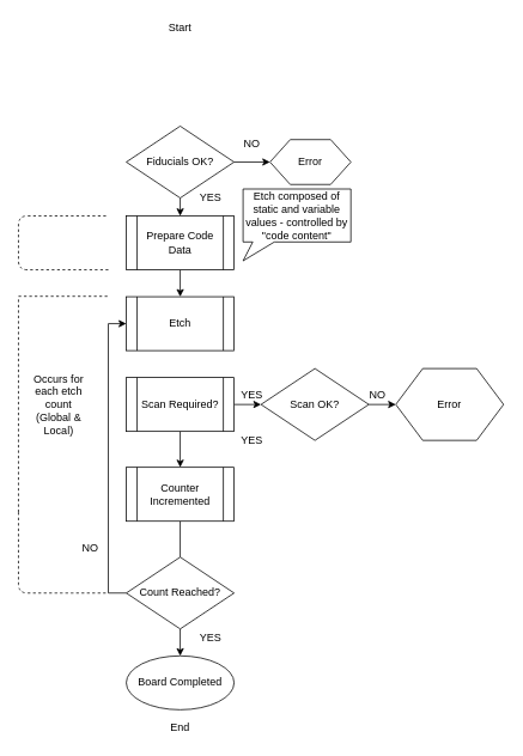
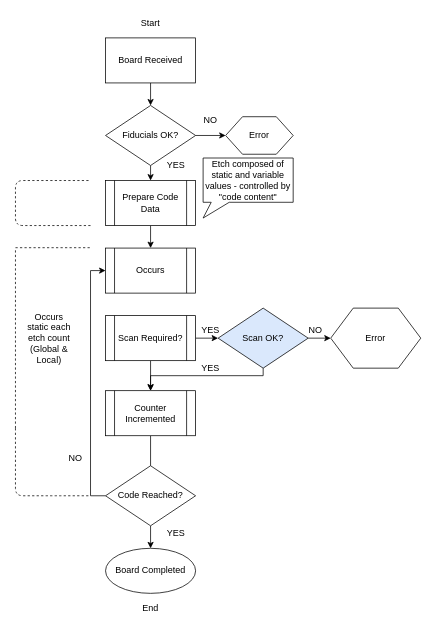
+ <mxCell id="4" value="Board Received" style="rounded=0;whiteSpace=wrap;html=1;" vertex="1" parent="1"><mxGeometry x="140" y="50" width="120" height="60" as="geometry" /></mxCell>
+ <mxCell id="3" style="edgeStyle=orthogonalEdgeStyle;rounded=0;orthogonalLoop=1;jettySize=auto;html=1;exitX=0.5;exitY=1;exitDx=0;exitDy=0;entryX=0.5;entryY=0;entryDx=0;entryDy=0;" edge="1" parent="1" source="4" target="7"><mxGeometry relative="1" as="geometry" /></mxCell>
- <mxCell id="11" value="Etch" style="shape=process;whiteSpace=wrap;html=1;backgroundOutline=1;" vertex="1" parent="1"><mxGeometry x="140" y="330" width="120" height="60" as="geometry" /></mxCell>
+ <mxCell id="11" value="Occurs" style="shape=process;whiteSpace=wrap;html=1;backgroundOutline=1;" vertex="1" parent="1"><mxGeometry x="140" y="330" width="120" height="60" as="geometry" /></mxCell>
- <mxCell id="26" value="Occurs for each etch count (Global &amp;amp; Local)" style="text;html=1;strokeColor=none;fillColor=none;align=center;verticalAlign=middle;whiteSpace=wrap;rounded=0;" vertex="1" parent="1"><mxGeometry x="30" y="380" width="70" height="140" as="geometry" /></mxCell>
+ <mxCell id="26" value="Occurs static each etch count (Global &amp;amp; Local)" style="text;html=1;strokeColor=none;fillColor=none;align=center;verticalAlign=middle;whiteSpace=wrap;rounded=0;" vertex="1" parent="1"><mxGeometry x="30" y="380" width="70" height="140" as="geometry" /></mxCell>
- <mxCell id="17" value="Scan OK?" style="rhombus;whiteSpace=wrap;html=1;" vertex="1" parent="1"><mxGeometry x="290" y="410" width="120" height="80" as="geometry" /></mxCell>
+ <mxCell id="17" value="Scan OK?" style="rhombus;whiteSpace=wrap;html=1;fillColor=#dae8fc;" vertex="1" parent="1"><mxGeometry x="290" y="410" width="120" height="80" as="geometry" /></mxCell>
+ <mxCell id="16" style="edgeStyle=orthogonalEdgeStyle;rounded=0;orthogonalLoop=1;jettySize=auto;html=1;exitX=0.5;exitY=1;exitDx=0;exitDy=0;entryX=0.5;entryY=0;entryDx=0;entryDy=0;" edge="1" parent="1" source="17" target="29"><mxGeometry relative="1" as="geometry"><Array as="points"><mxPoint x="350" y="500" /><mxPoint x="200" y="500" /></Array></mxGeometry></mxCell>
- <mxCell id="32" value="Count Reached?" style="rhombus;whiteSpace=wrap;html=1;" vertex="1" parent="1"><mxGeometry x="140" y="620" width="120" height="80" as="geometry" /></mxCell>
+ <mxCell id="32" value="Code Reached?" style="rhombus;whiteSpace=wrap;html=1;" vertex="1" parent="1"><mxGeometry x="140" y="620" width="120" height="80" as="geometry" /></mxCell>
